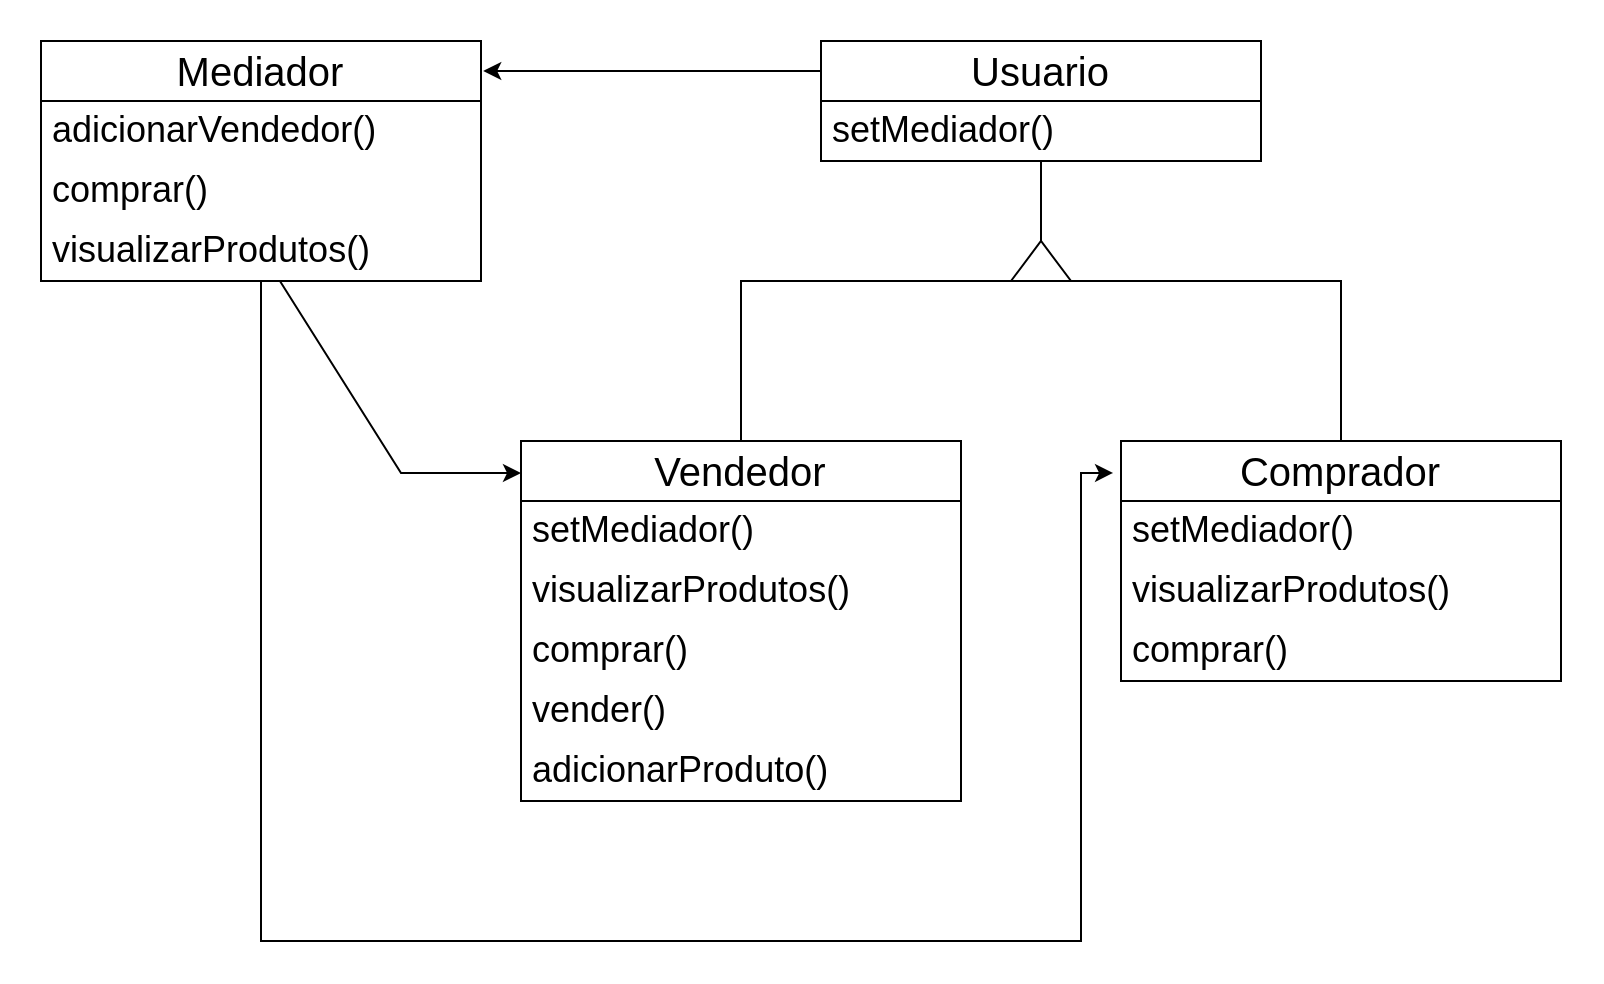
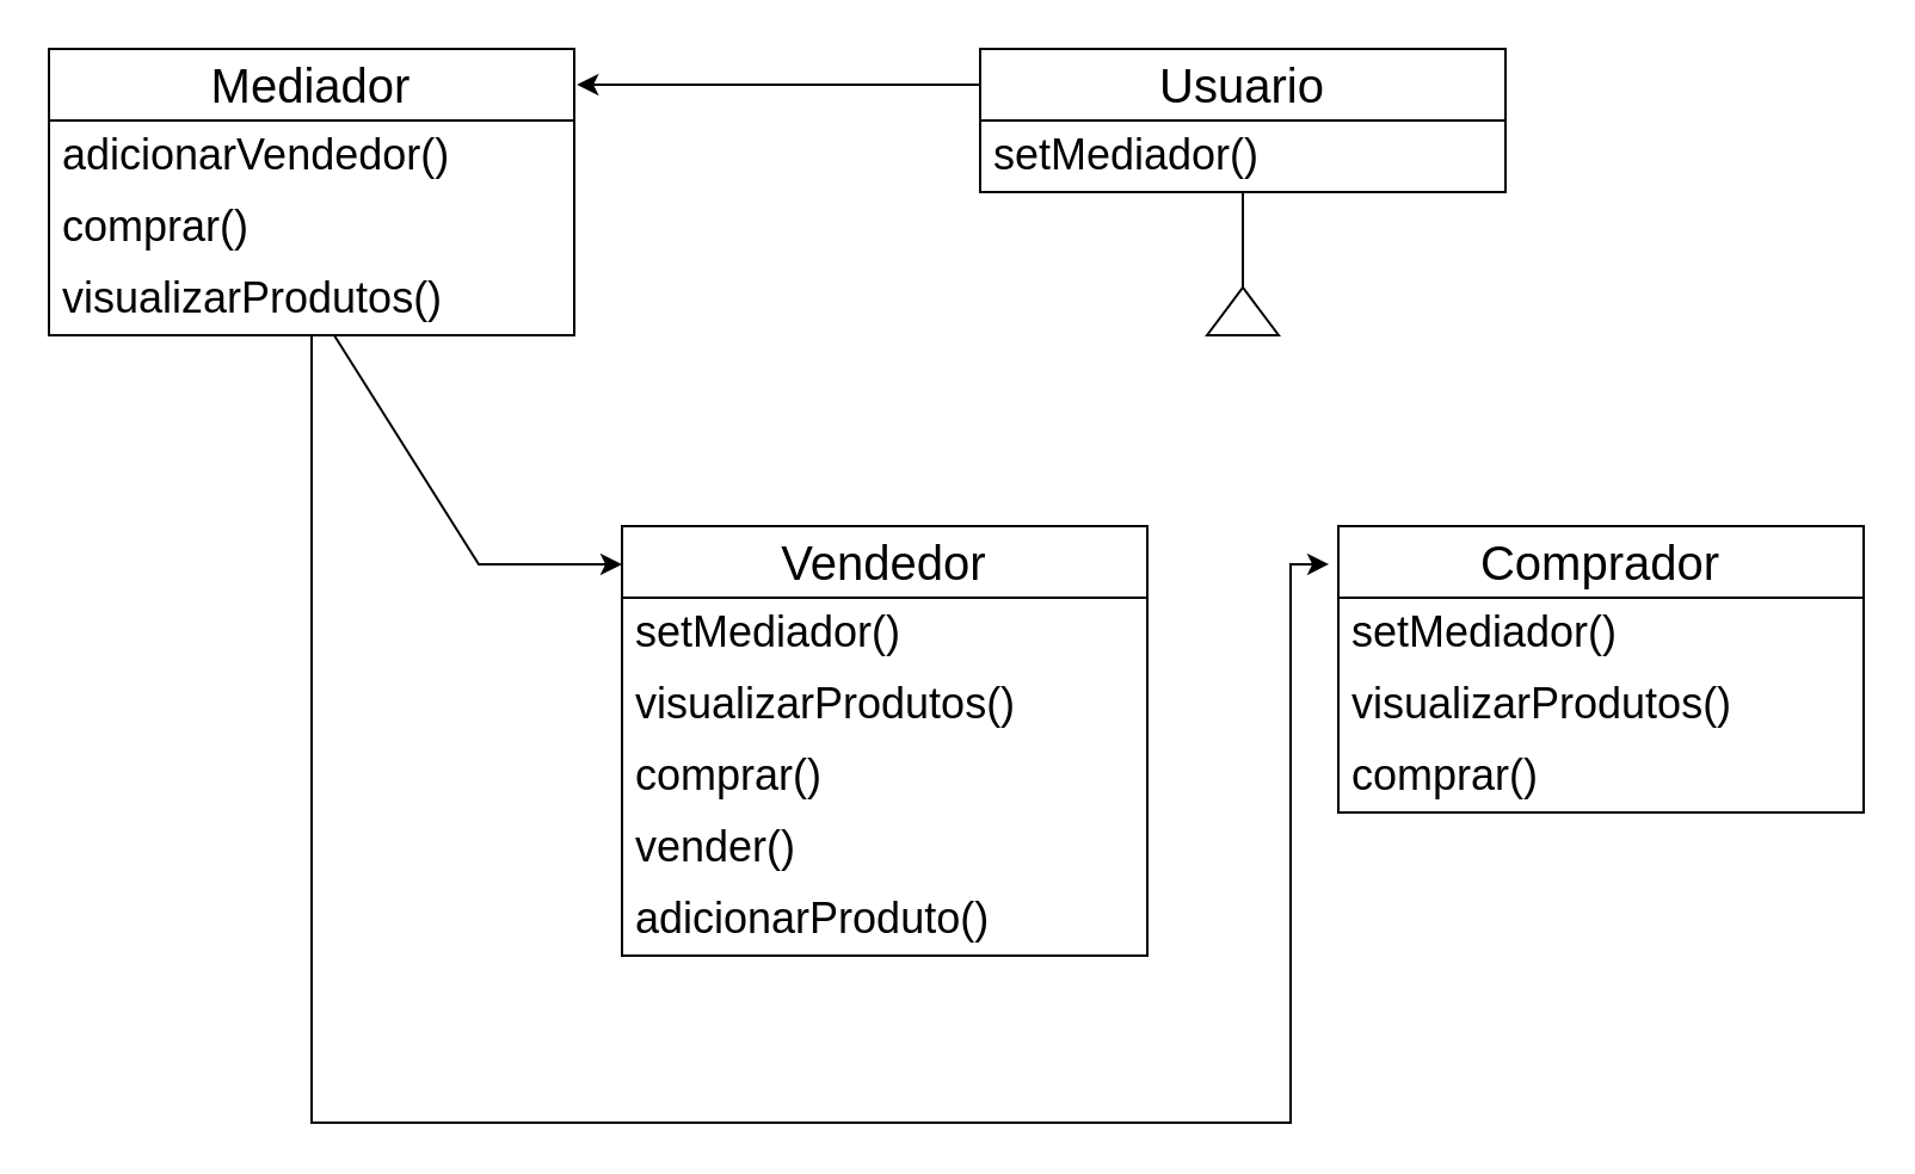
- <mxCell id="21" value="" style="endArrow=none;html=1;fontSize=16;entryX=0.5;entryY=0;entryDx=0;entryDy=0;exitX=0.5;exitY=0;exitDx=0;exitDy=0;rounded=0;" parent="1" source="15" target="9" edge="1"><mxGeometry width="50" height="50" relative="1" as="geometry"><mxPoint x="530" y="90" as="sourcePoint" /><mxPoint x="530" y="135" as="targetPoint" /><Array as="points"><mxPoint x="670" y="140" /><mxPoint x="520" y="140" /><mxPoint x="370" y="140" /></Array></mxGeometry></mxCell>
